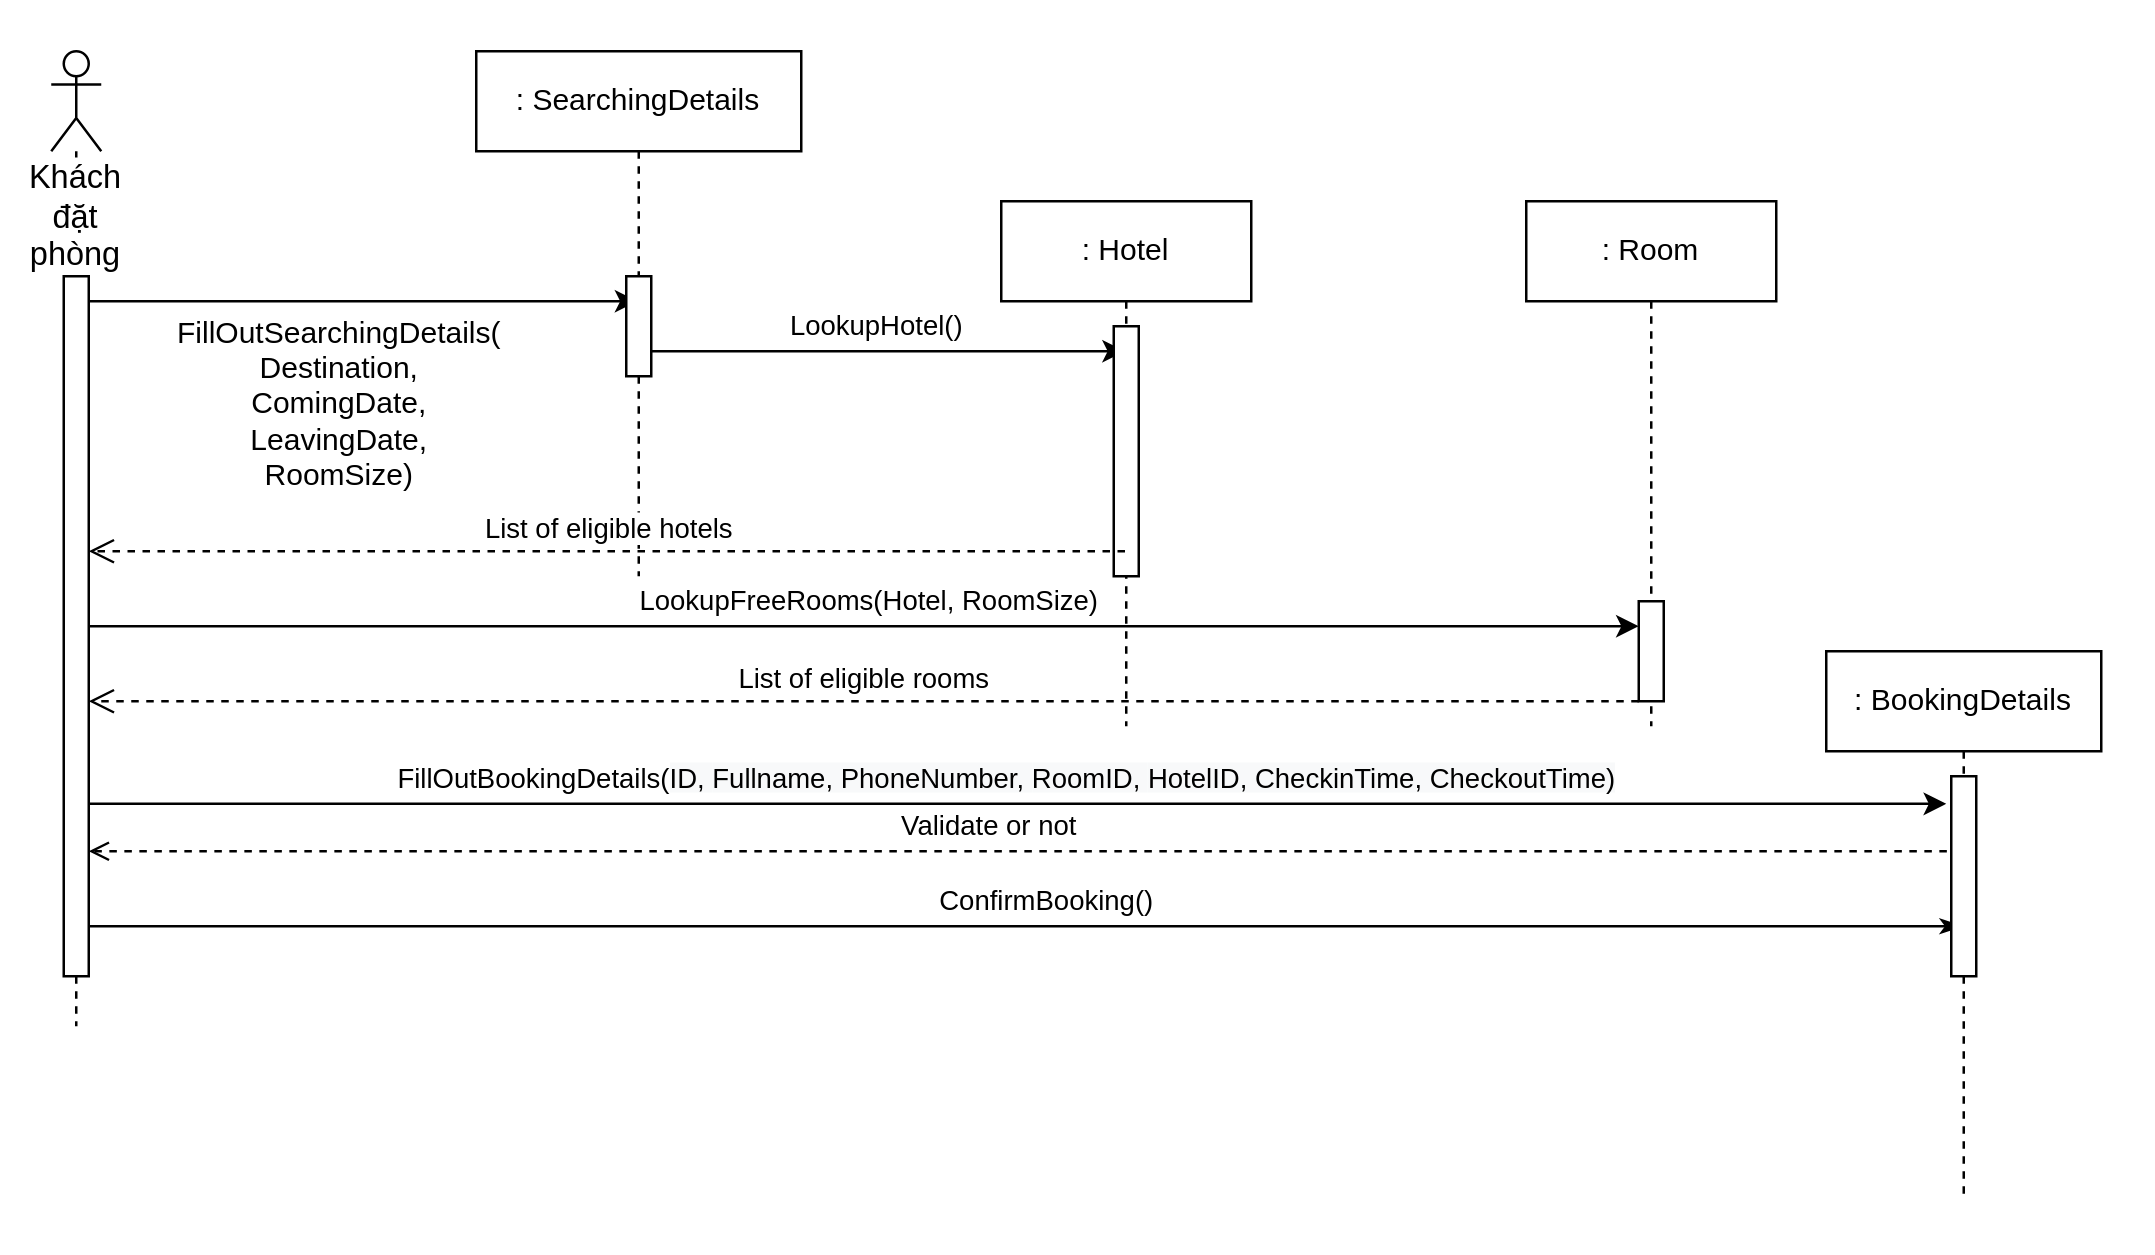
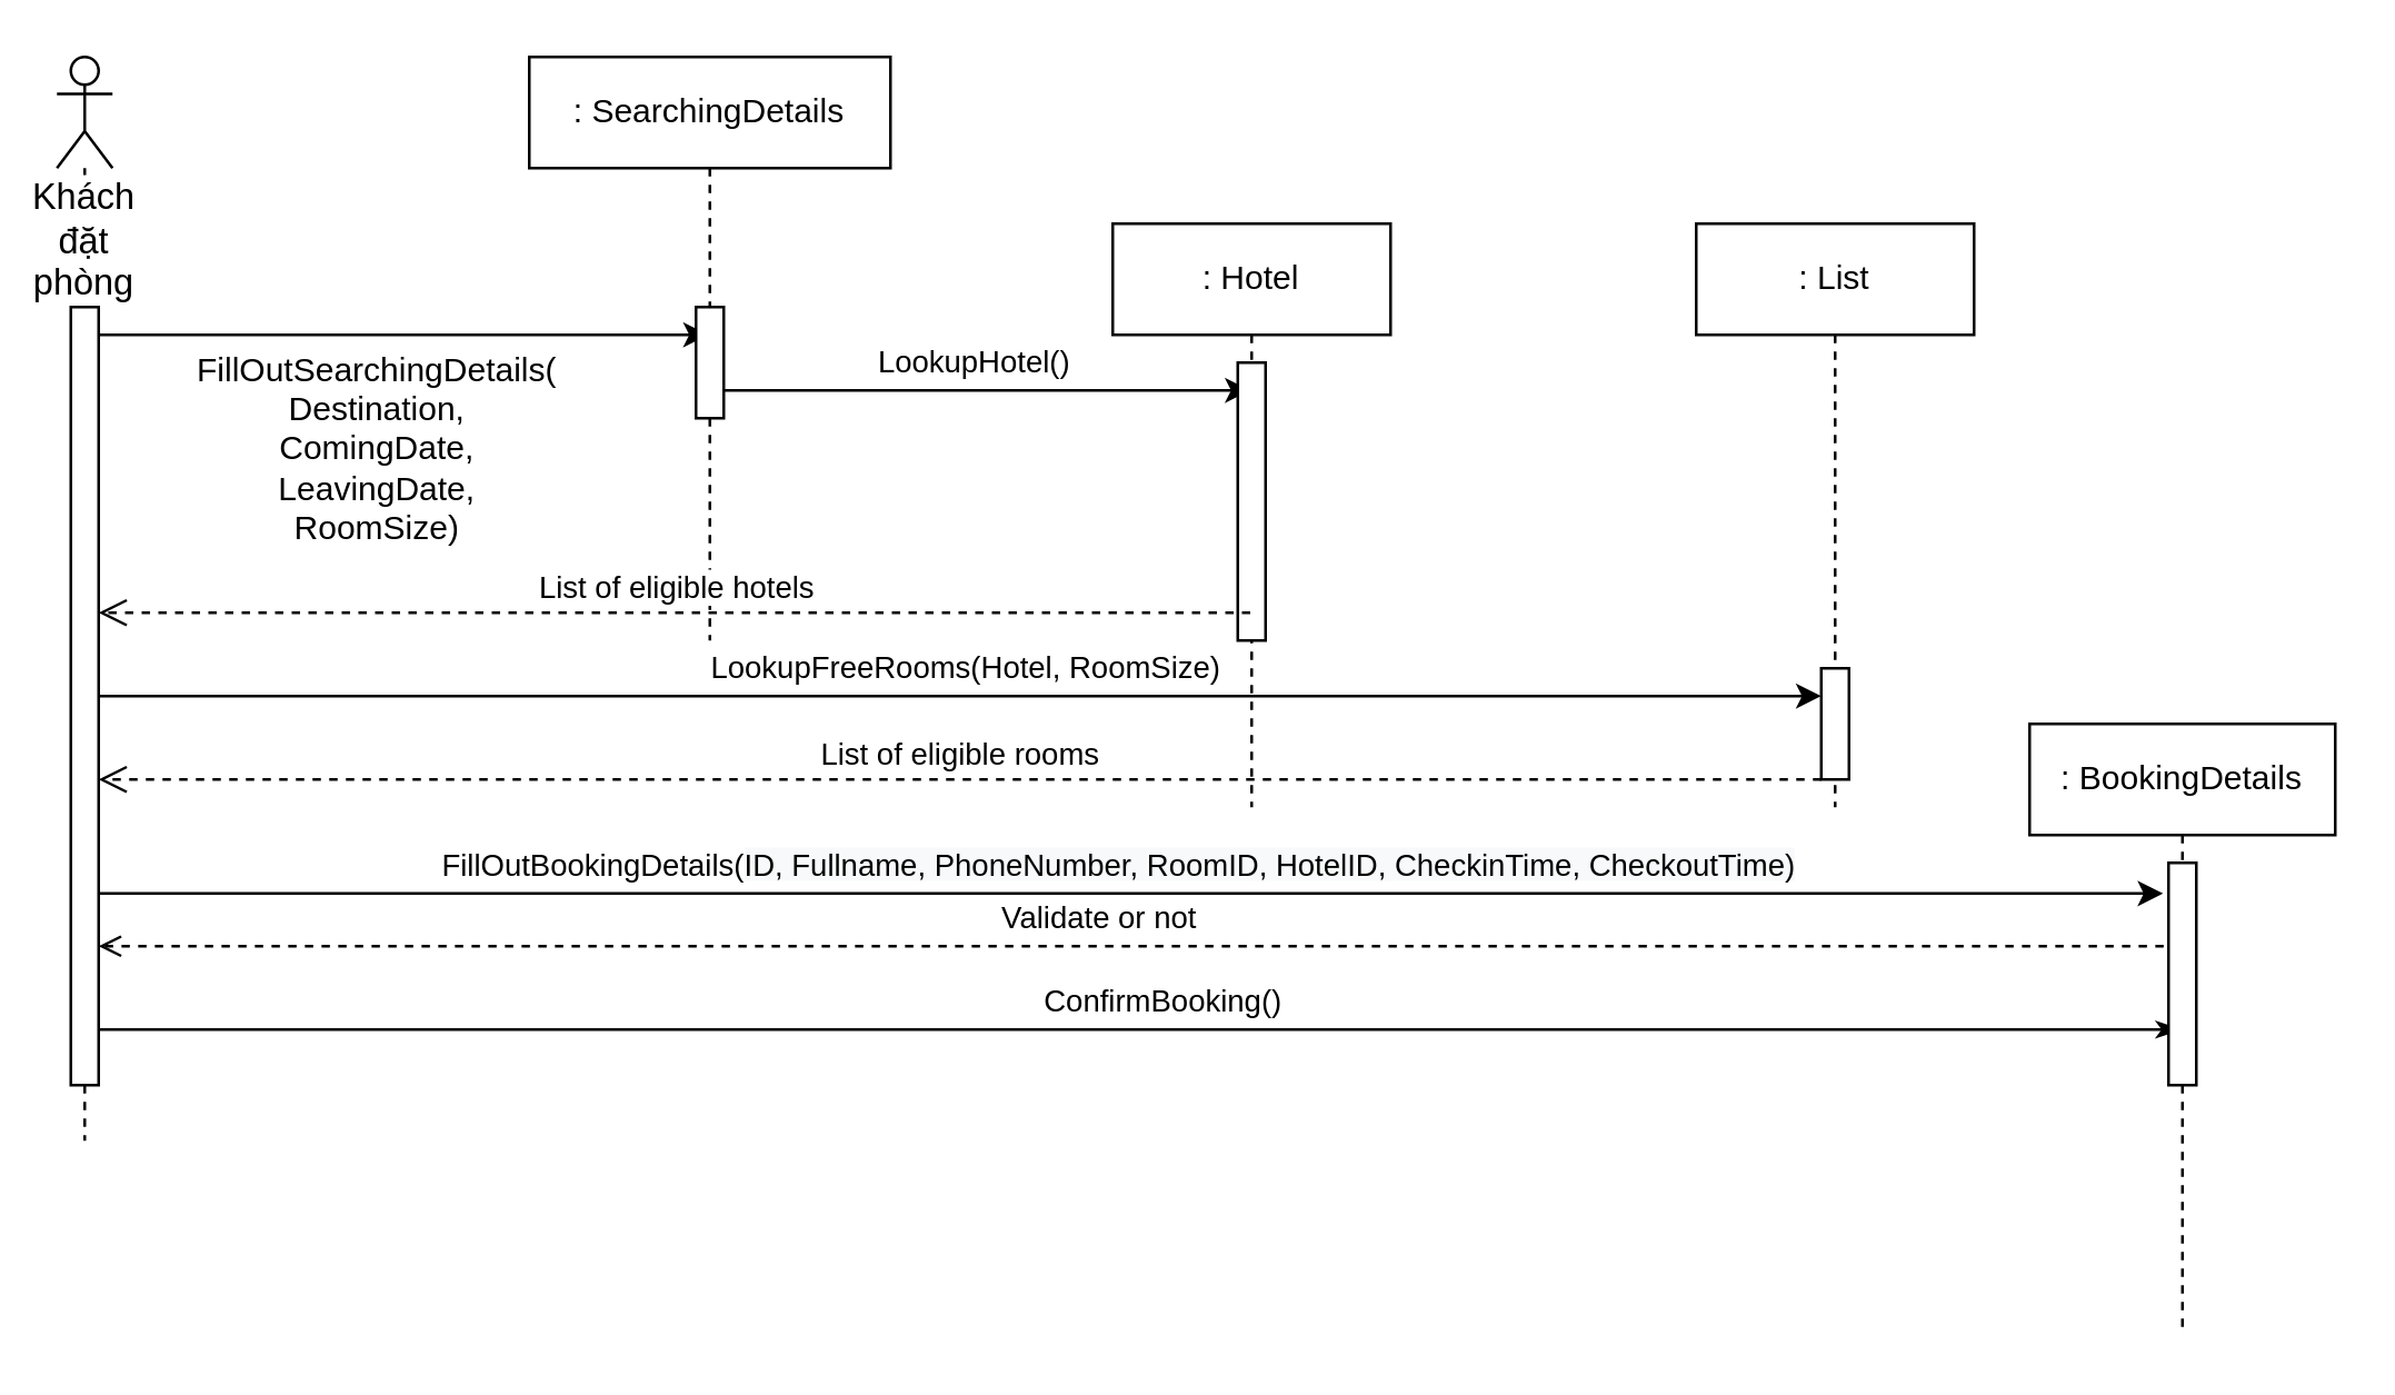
- <mxCell id="15" value=": Room" style="shape=umlLifeline;perimeter=lifelinePerimeter;whiteSpace=wrap;html=1;container=1;collapsible=0;recursiveResize=0;outlineConnect=0;" parent="1" vertex="1"><mxGeometry x="610" y="80" width="100" height="210" as="geometry" /></mxCell>
+ <mxCell id="15" value=": List" style="shape=umlLifeline;perimeter=lifelinePerimeter;whiteSpace=wrap;html=1;container=1;collapsible=0;recursiveResize=0;outlineConnect=0;" parent="1" vertex="1"><mxGeometry x="610" y="80" width="100" height="210" as="geometry" /></mxCell>
